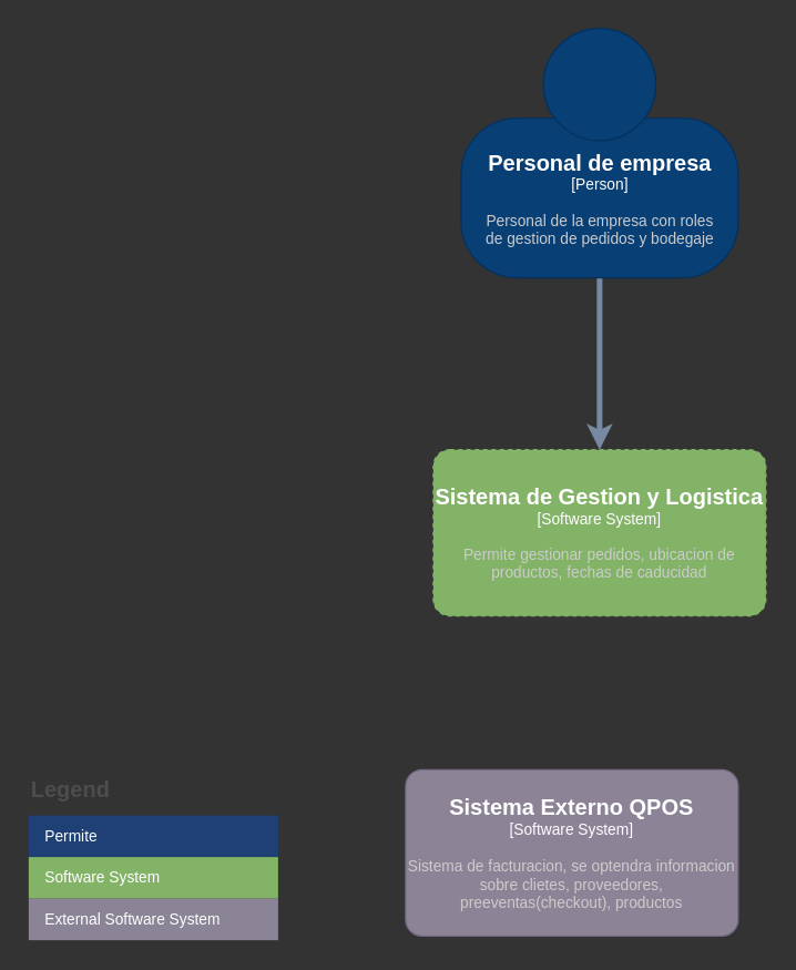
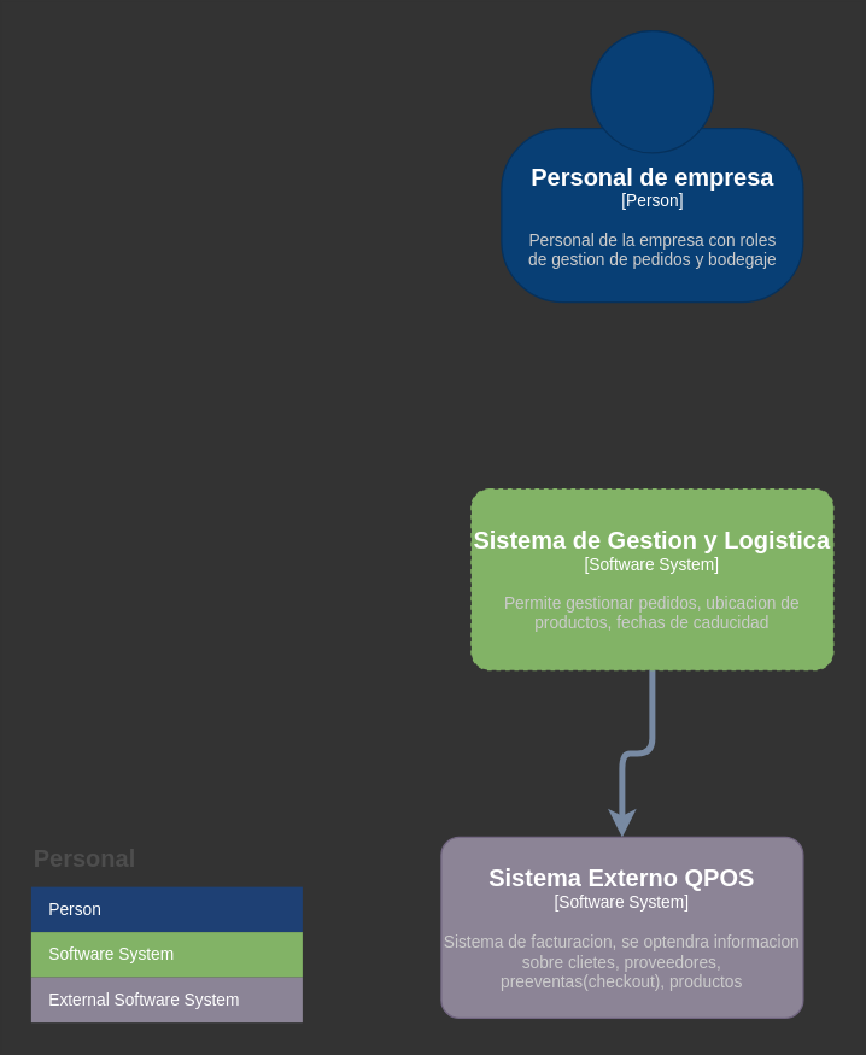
- <mxCell id="5" value="" style="edgeStyle=orthogonalEdgeStyle;rounded=1;orthogonalLoop=1;jettySize=auto;html=1;fontSize=11;fontColor=#CCCCCC;strokeColor=#788AA3;strokeWidth=4;fillColor=#B2C9AB;" parent="1" source="6" target="3" edge="1"><mxGeometry relative="1" as="geometry" /></mxCell>
+ <mxCell id="2" style="edgeStyle=orthogonalEdgeStyle;rounded=1;orthogonalLoop=1;jettySize=auto;html=1;exitX=0.5;exitY=1;exitDx=0;exitDy=0;exitPerimeter=0;fontSize=11;fontColor=#CCCCCC;strokeColor=#788AA3;strokeWidth=4;fillColor=#B2C9AB;" parent="1" source="3" target="4" edge="1"><mxGeometry relative="1" as="geometry" /></mxCell>
- <mxCell id="7" value="Legend" style="align=left;fontSize=16;fontStyle=1;strokeColor=none;fillColor=none;fontColor=#4D4D4D;spacingTop=-8;resizable=0;rounded=0;shadow=0;labelBackgroundColor=none;labelBorderColor=none;sketch=0;html=1;" parent="1" vertex="1"><mxGeometry x="20" y="558" width="180" height="30" as="geometry" /></mxCell>
+ <mxCell id="7" value="Personal" style="align=left;fontSize=16;fontStyle=1;strokeColor=none;fillColor=none;fontColor=#4D4D4D;spacingTop=-8;resizable=0;rounded=0;shadow=0;labelBackgroundColor=none;labelBorderColor=none;sketch=0;html=1;" parent="1" vertex="1"><mxGeometry x="20" y="558" width="180" height="30" as="geometry" /></mxCell>
- <mxCell id="9" value="Permite" style="shape=partialRectangle;html=1;whiteSpace=wrap;connectable=0;fillColor=#1E4074;top=0;left=0;bottom=0;right=0;overflow=hidden;pointerEvents=1;align=left;spacingLeft=10;strokeColor=none;fontColor=#FFFFFF;rounded=0;shadow=0;labelBackgroundColor=none;labelBorderColor=none;sketch=0;fontSize=11;" parent="8" vertex="1"><mxGeometry width="180" height="30" as="geometry" /></mxCell>
+ <mxCell id="9" value="Person" style="shape=partialRectangle;html=1;whiteSpace=wrap;connectable=0;fillColor=#1E4074;top=0;left=0;bottom=0;right=0;overflow=hidden;pointerEvents=1;align=left;spacingLeft=10;strokeColor=none;fontColor=#FFFFFF;rounded=0;shadow=0;labelBackgroundColor=none;labelBorderColor=none;sketch=0;fontSize=11;" parent="8" vertex="1"><mxGeometry width="180" height="30" as="geometry" /></mxCell>
